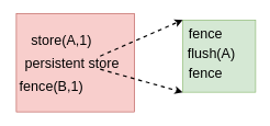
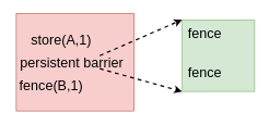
- <mxCell id="8" value="flush(A)" style="text;html=1;strokeColor=none;fillColor=none;align=center;verticalAlign=middle;whiteSpace=wrap;rounded=0;fontSize=21;" vertex="1" parent="1"><mxGeometry x="276" y="70" width="90" height="20" as="geometry" /></mxCell>
- <mxCell id="4" value="persistent store" style="text;html=1;strokeColor=none;fillColor=none;align=center;verticalAlign=middle;whiteSpace=wrap;rounded=0;fontSize=21;" vertex="1" parent="1"><mxGeometry x="24" y="85" width="170" height="20" as="geometry" /></mxCell>
+ <mxCell id="4" value="persistent barrier" style="text;html=1;strokeColor=none;fillColor=none;align=center;verticalAlign=middle;whiteSpace=wrap;rounded=0;fontSize=21;" vertex="1" parent="1"><mxGeometry x="24" y="85" width="170" height="20" as="geometry" /></mxCell>
